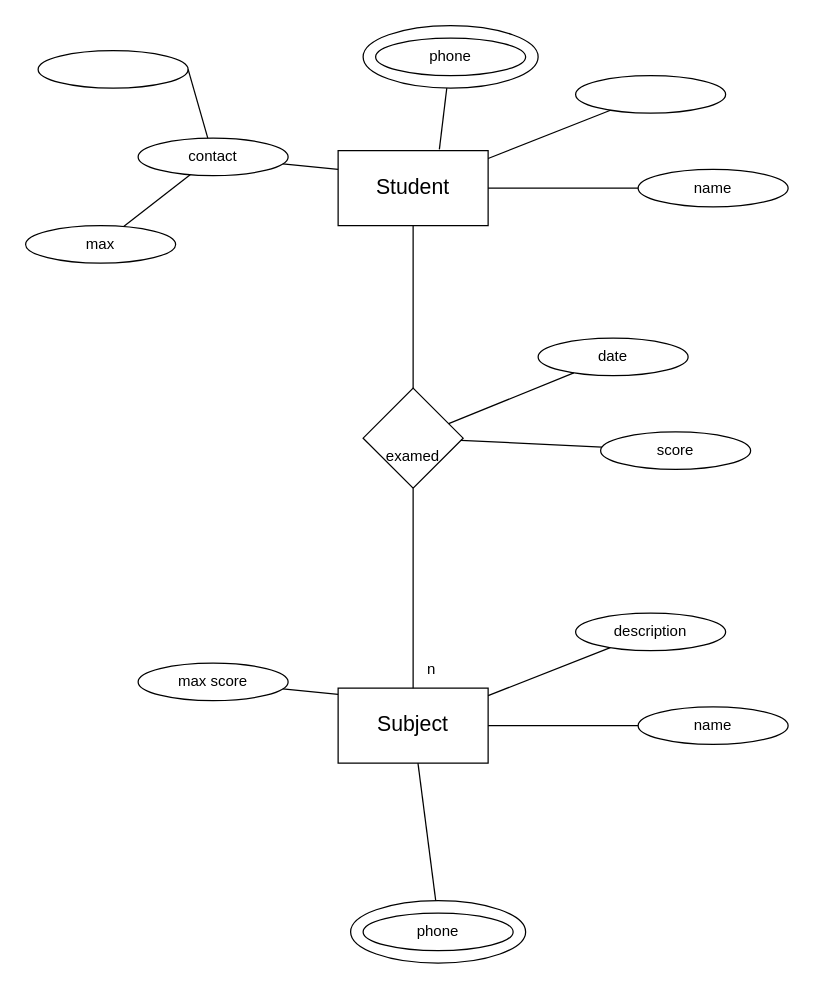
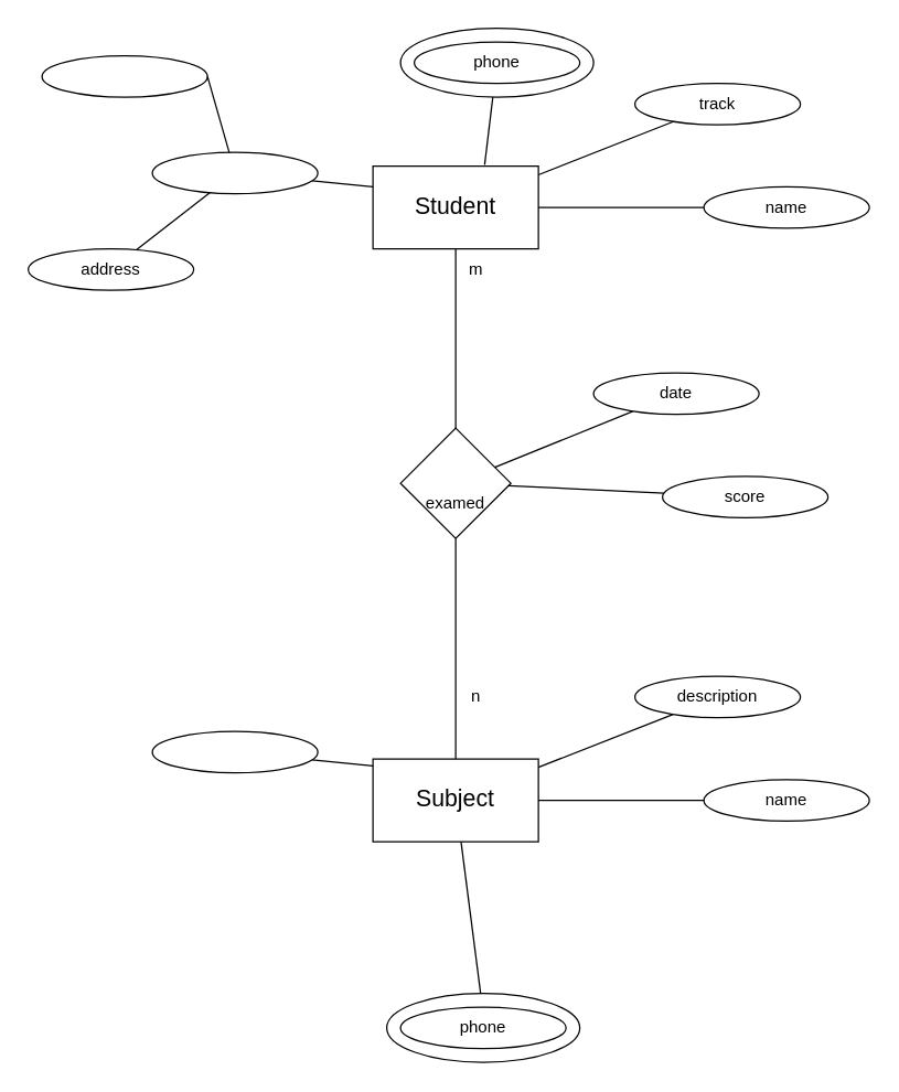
+ <mxCell id="9" value="track" style="text;html=1;strokeColor=none;fillColor=none;align=center;verticalAlign=middle;whiteSpace=wrap;rounded=0;" vertex="1" parent="1"><mxGeometry x="490" y="60" width="60" height="30" as="geometry" /></mxCell>
- <mxCell id="14" value="contact" style="text;html=1;strokeColor=none;fillColor=none;align=center;verticalAlign=middle;whiteSpace=wrap;rounded=0;" vertex="1" parent="1"><mxGeometry x="140" y="110" width="60" height="30" as="geometry" /></mxCell>
- <mxCell id="17" value="max" style="text;html=1;strokeColor=none;fillColor=none;align=center;verticalAlign=middle;whiteSpace=wrap;rounded=0;" vertex="1" parent="1"><mxGeometry x="50" y="180" width="60" height="30" as="geometry" /></mxCell>
+ <mxCell id="17" value="address" style="text;html=1;strokeColor=none;fillColor=none;align=center;verticalAlign=middle;whiteSpace=wrap;rounded=0;" vertex="1" parent="1"><mxGeometry x="50" y="180" width="60" height="30" as="geometry" /></mxCell>
+ <mxCell id="44" value="m" style="text;html=1;strokeColor=none;fillColor=none;align=center;verticalAlign=middle;whiteSpace=wrap;rounded=0;" vertex="1" parent="1"><mxGeometry x="330" y="180" width="30" height="30" as="geometry" /></mxCell>
- <mxCell id="45" value="n" style="text;html=1;strokeColor=none;fillColor=none;align=center;verticalAlign=middle;whiteSpace=wrap;rounded=0;" vertex="1" parent="1"><mxGeometry x="330" y="520" width="30" height="30" as="geometry" /></mxCell>
+ <mxCell id="45" value="n" style="text;html=1;strokeColor=none;fillColor=none;align=center;verticalAlign=middle;whiteSpace=wrap;rounded=0;" vertex="1" parent="1"><mxGeometry x="330" y="490" width="30" height="30" as="geometry" /></mxCell>
- <mxCell id="31" value="max score" style="text;html=1;strokeColor=none;fillColor=none;align=center;verticalAlign=middle;whiteSpace=wrap;rounded=0;" vertex="1" parent="1"><mxGeometry x="140" y="530" width="60" height="30" as="geometry" /></mxCell>
